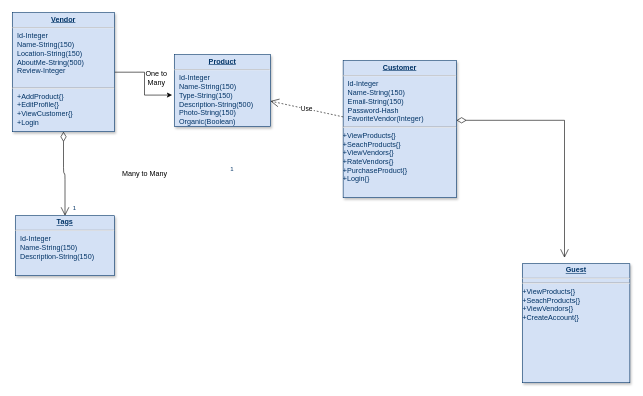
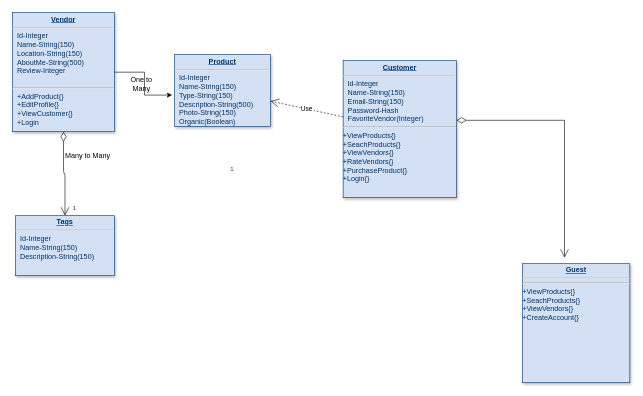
- <mxCell id="13" value="One to Many" style="text;html=1;strokeColor=none;fillColor=none;align=center;verticalAlign=middle;whiteSpace=wrap;rounded=0;" parent="1" vertex="1"><mxGeometry x="240" y="119" width="40" height="20" as="geometry" /></mxCell>
+ <mxCell id="13" value="One to Many" style="text;html=1;strokeColor=none;fillColor=none;align=center;verticalAlign=middle;whiteSpace=wrap;rounded=0;" parent="1" vertex="1"><mxGeometry x="215" y="129" width="40" height="20" as="geometry" /></mxCell>
- <mxCell id="12" value="Many to Many" style="text;html=1;align=center;verticalAlign=middle;resizable=0;points=[];autosize=1;" parent="1" vertex="1"><mxGeometry x="195" y="279" width="90" height="20" as="geometry" /></mxCell>
+ <mxCell id="12" value="Many to Many" style="text;html=1;align=center;verticalAlign=middle;resizable=0;points=[];autosize=1;" parent="1" vertex="1"><mxGeometry x="100" y="249" width="90" height="20" as="geometry" /></mxCell>
